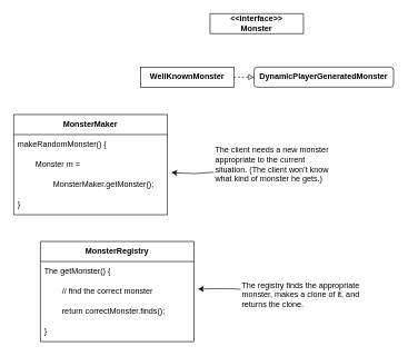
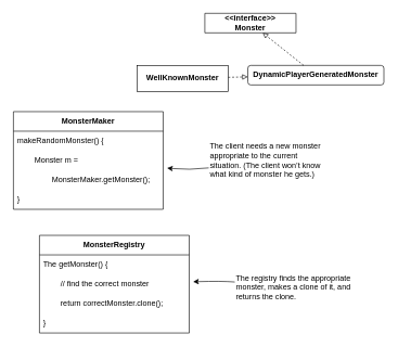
+ <mxCell id="6" value="" style="endArrow=block;html=1;rounded=0;endFill=0;dashed=1;" edge="1" parent="1" source="4" target="2"><mxGeometry width="50" height="50" relative="1" as="geometry"><mxPoint x="285.125" y="110" as="sourcePoint" /><mxPoint x="368.875" y="60" as="targetPoint" /></mxGeometry></mxCell>
- <mxCell id="3" value="WellKnownMonster" style="rounded=0;whiteSpace=wrap;html=1;fontStyle=1" vertex="1" parent="1"><mxGeometry x="210" y="100" width="140" height="30" as="geometry" /></mxCell>
+ <mxCell id="3" value="WellKnownMonster" style="rounded=0;whiteSpace=wrap;html=1;fontStyle=1" vertex="1" parent="1"><mxGeometry x="210" y="100" width="140" height="40" as="geometry" /></mxCell>
- <mxCell id="15" value="&lt;span style=&quot;white-space: pre;&quot;&gt;&#09;&lt;/span&gt;return correctMonster.finds();" style="text;strokeColor=none;fillColor=none;align=left;verticalAlign=middle;spacingLeft=4;spacingRight=4;overflow=hidden;points=[[0,0.5],[1,0.5]];portConstraint=eastwest;rotatable=0;whiteSpace=wrap;html=1;" vertex="1" parent="12"><mxGeometry y="90" width="230" height="30" as="geometry" /></mxCell>
+ <mxCell id="15" value="&lt;span style=&quot;white-space: pre;&quot;&gt;&#09;&lt;/span&gt;return correctMonster.clone();" style="text;strokeColor=none;fillColor=none;align=left;verticalAlign=middle;spacingLeft=4;spacingRight=4;overflow=hidden;points=[[0,0.5],[1,0.5]];portConstraint=eastwest;rotatable=0;whiteSpace=wrap;html=1;" vertex="1" parent="12"><mxGeometry y="90" width="230" height="30" as="geometry" /></mxCell>
